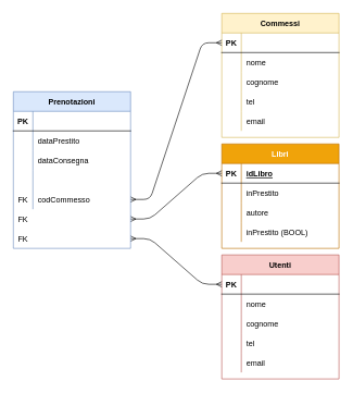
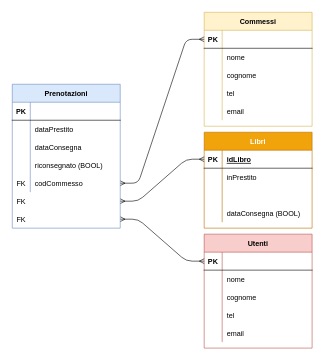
+ <mxCell id="59" value="riconsegnato (BOOL)" style="shape=partialRectangle;connectable=0;fillColor=none;top=0;left=0;bottom=0;right=0;align=left;spacingLeft=6;overflow=hidden;" parent="57" vertex="1"><mxGeometry x="30" width="150" height="30" as="geometry" /></mxCell>
- <mxCell id="26" value="autore" style="shape=partialRectangle;connectable=0;fillColor=none;top=0;left=0;bottom=0;right=0;align=left;spacingLeft=6;overflow=hidden;" parent="24" vertex="1"><mxGeometry x="30" width="150" height="30" as="geometry" /></mxCell>
- <mxCell id="29" value="inPrestito (BOOL)" style="shape=partialRectangle;connectable=0;fillColor=none;top=0;left=0;bottom=0;right=0;align=left;spacingLeft=6;overflow=hidden;" parent="27" vertex="1"><mxGeometry x="30" width="150" height="30" as="geometry" /></mxCell>
+ <mxCell id="29" value="dataConsegna (BOOL)" style="shape=partialRectangle;connectable=0;fillColor=none;top=0;left=0;bottom=0;right=0;align=left;spacingLeft=6;overflow=hidden;" parent="27" vertex="1"><mxGeometry x="30" width="150" height="30" as="geometry" /></mxCell>
